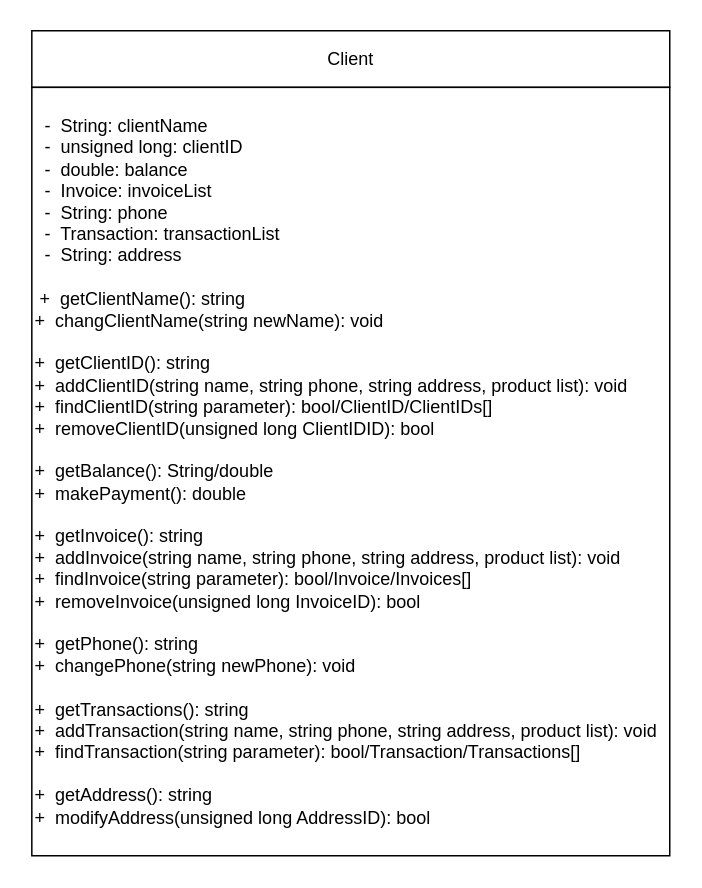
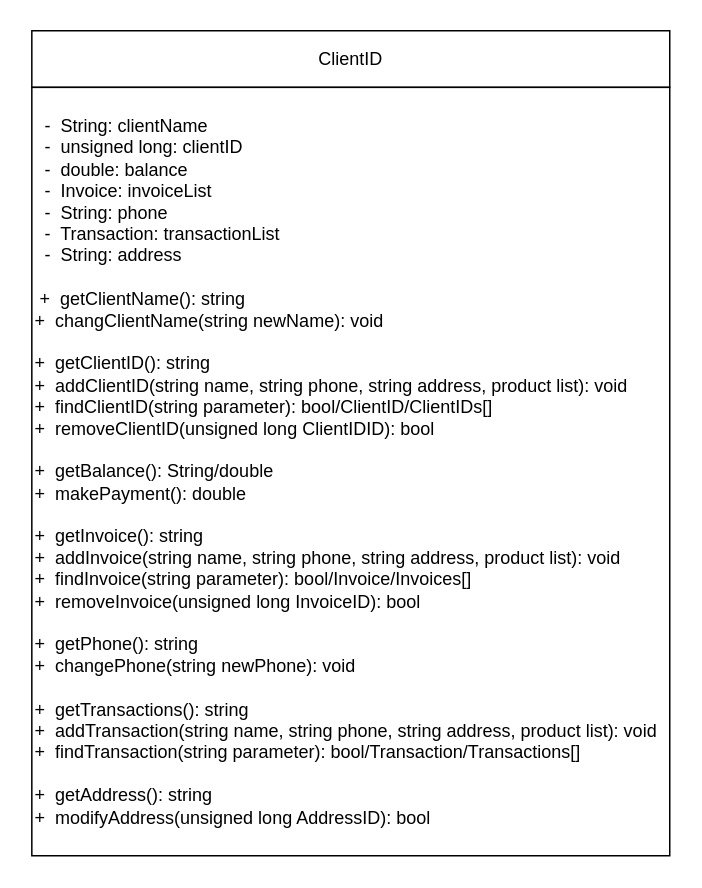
- <mxCell id="3" value="Client" style="text;html=1;align=center;verticalAlign=middle;whiteSpace=wrap;rounded=0;strokeColor=#000000;fillColor=#ffffff;" vertex="1" parent="2"><mxGeometry width="425.28" height="37.745" as="geometry" /></mxCell>
+ <mxCell id="3" value="ClientID" style="text;html=1;align=center;verticalAlign=middle;whiteSpace=wrap;rounded=0;strokeColor=#000000;fillColor=#ffffff;" vertex="1" parent="2"><mxGeometry width="425.28" height="37.745" as="geometry" /></mxCell>
